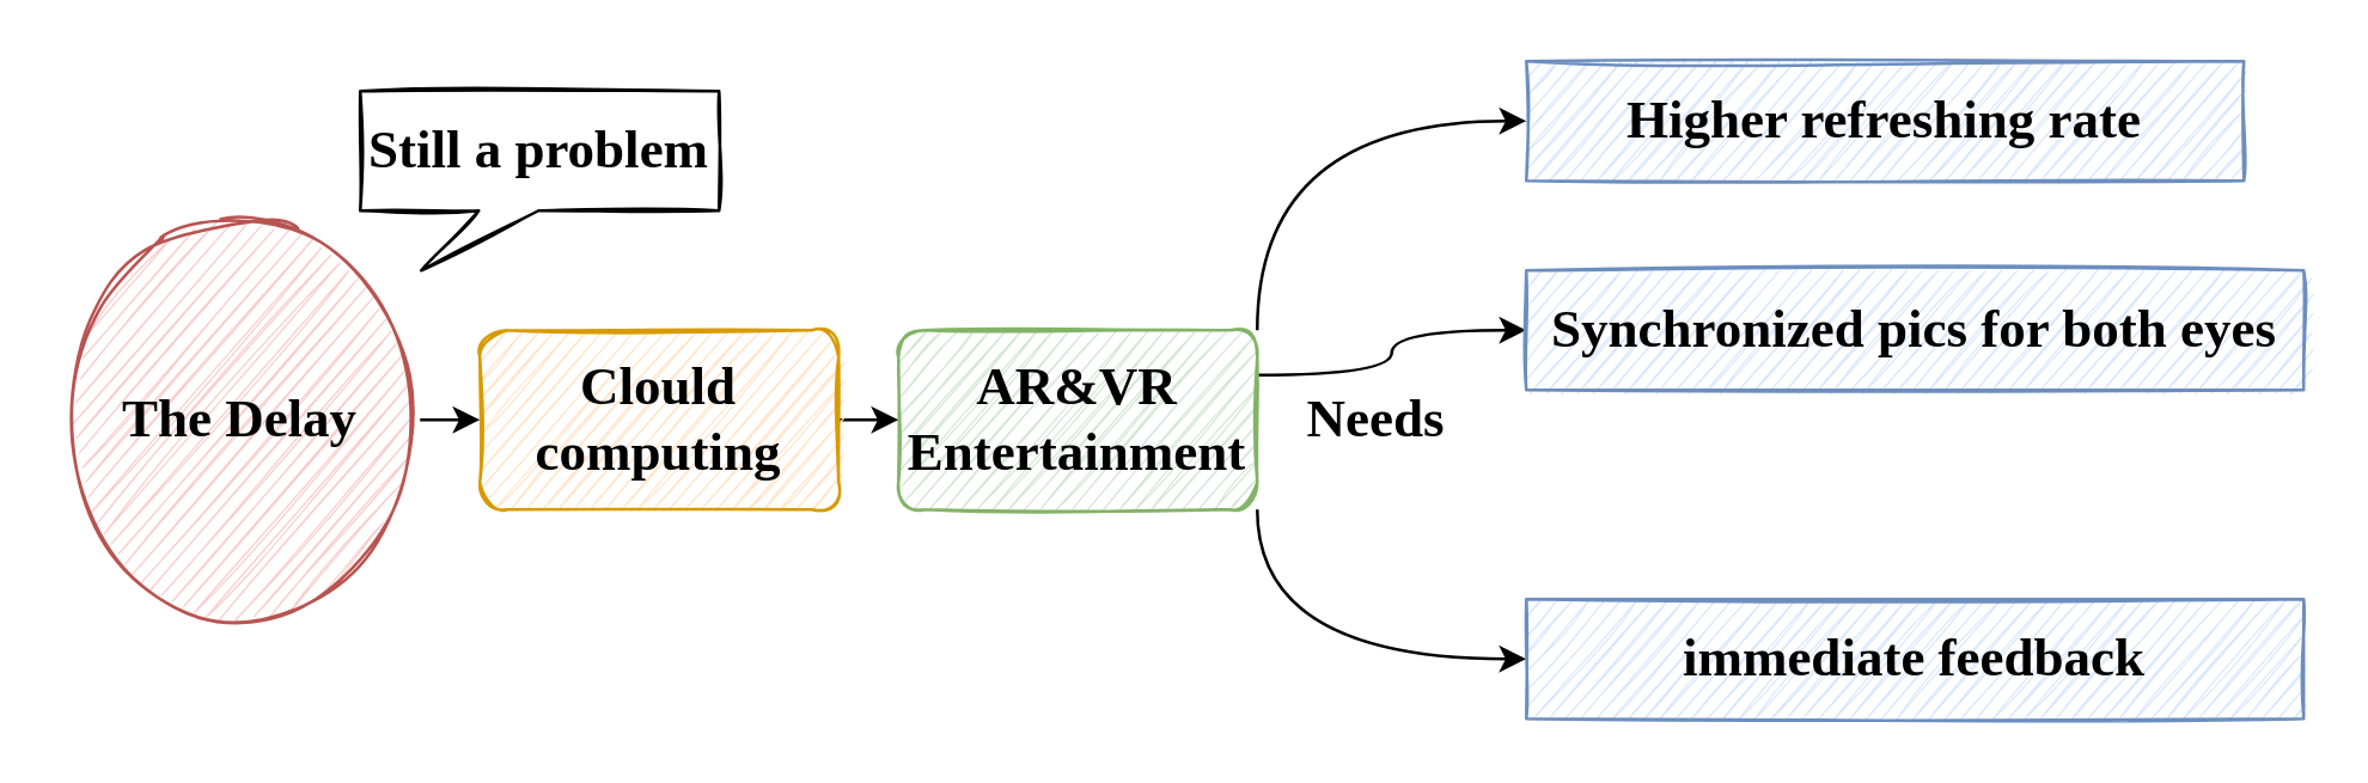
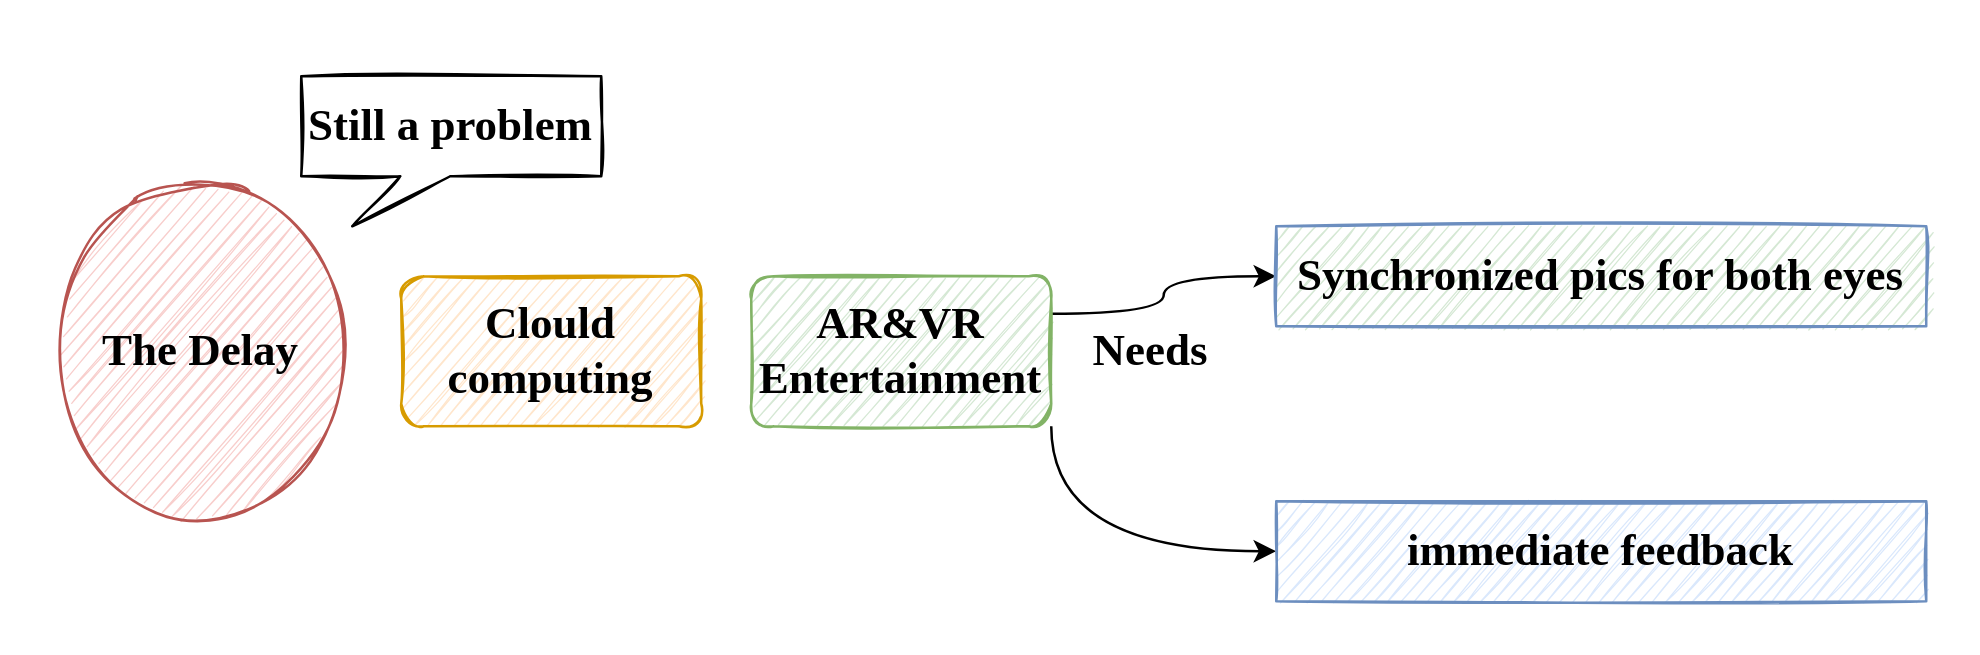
- <mxCell id="6" value="&lt;h2&gt;&lt;font face=&quot;Garamond&quot;&gt;Higher refreshing rate&lt;/font&gt;&lt;/h2&gt;" style="rounded=0;whiteSpace=wrap;html=1;sketch=1;fillColor=#dae8fc;strokeColor=#6c8ebf;" vertex="1" parent="1"><mxGeometry x="510" y="20" width="240" height="40" as="geometry" /></mxCell>
- <mxCell id="2" style="edgeStyle=orthogonalEdgeStyle;rounded=0;orthogonalLoop=1;jettySize=auto;html=1;exitX=1;exitY=0;exitDx=0;exitDy=0;entryX=0;entryY=0.5;entryDx=0;entryDy=0;curved=1;" edge="1" parent="1" source="5" target="6"><mxGeometry relative="1" as="geometry" /></mxCell>
- <mxCell id="7" value="&lt;h2&gt;&lt;font face=&quot;Garamond&quot;&gt;Synchronized pics for both eyes&lt;/font&gt;&lt;/h2&gt;" style="rounded=0;whiteSpace=wrap;html=1;sketch=1;fillColor=#dae8fc;strokeColor=#6c8ebf;" vertex="1" parent="1"><mxGeometry x="510" y="90" width="260" height="40" as="geometry" /></mxCell>
+ <mxCell id="7" value="&lt;h2&gt;&lt;font face=&quot;Garamond&quot;&gt;Synchronized pics for both eyes&lt;/font&gt;&lt;/h2&gt;" style="rounded=0;whiteSpace=wrap;html=1;sketch=1;fillColor=#d5e8d4;strokeColor=#6c8ebf;" vertex="1" parent="1"><mxGeometry x="510" y="90" width="260" height="40" as="geometry" /></mxCell>
- <mxCell id="12" value="" style="edgeStyle=orthogonalEdgeStyle;curved=1;rounded=0;orthogonalLoop=1;jettySize=auto;html=1;" edge="1" parent="1" source="13" target="11"><mxGeometry relative="1" as="geometry" /></mxCell>
- <mxCell id="10" value="" style="edgeStyle=orthogonalEdgeStyle;curved=1;rounded=0;orthogonalLoop=1;jettySize=auto;html=1;" edge="1" parent="1" source="11" target="5"><mxGeometry relative="1" as="geometry" /></mxCell>
